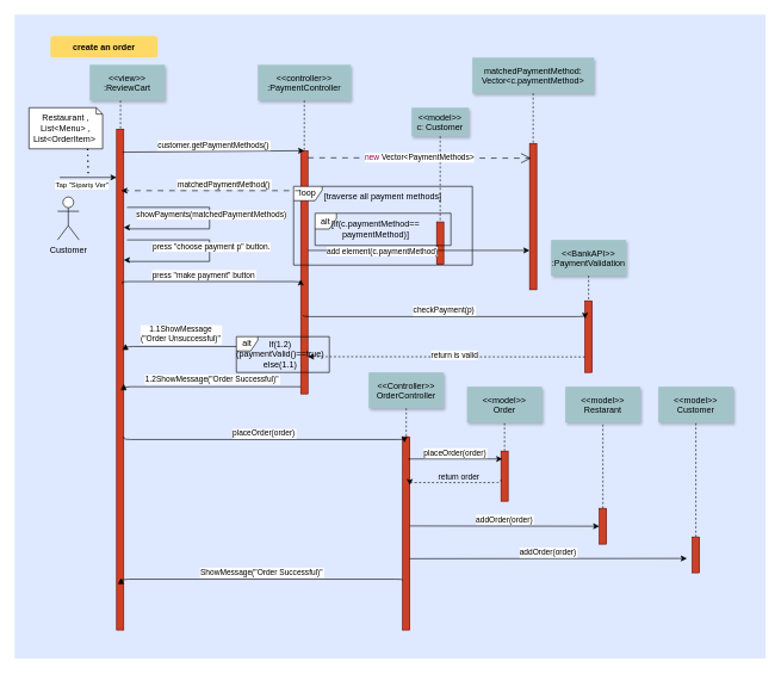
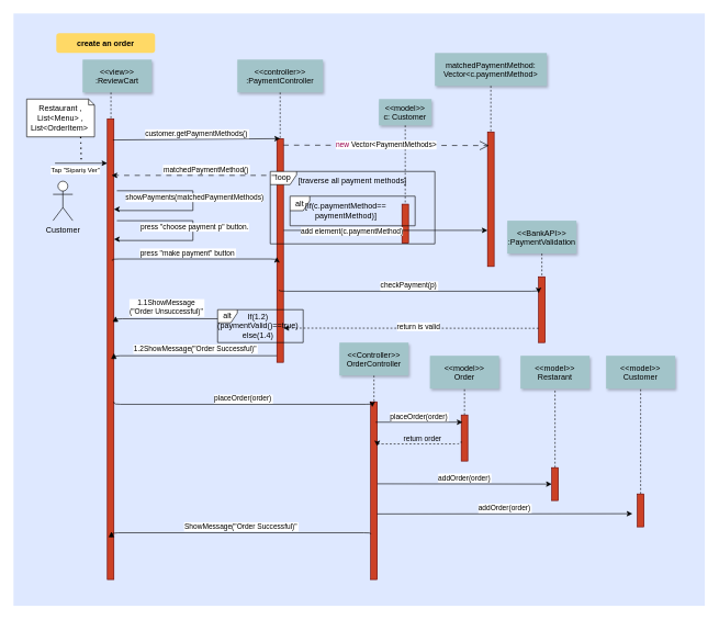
- <mxCell id="22" value="create an order" style="rounded=1;fontStyle=1;fillColor=#FFD966;strokeColor=none" vertex="1" parent="1"><mxGeometry x="70" y="50" width="150" height="30" as="geometry" /></mxCell>
+ <mxCell id="22" value="create an order" style="rounded=1;fontStyle=1;fillColor=#FFD966;strokeColor=none" vertex="1" parent="1"><mxGeometry x="85" y="50" width="150" height="30" as="geometry" /></mxCell>
- <mxCell id="38" value="If(1.2) (paymentValid()==true)&lt;div&gt;else(1.1)&lt;/div&gt;" style="text;html=1;align=center;verticalAlign=middle;whiteSpace=wrap;rounded=0;" vertex="1" parent="1"><mxGeometry x="330" y="480" width="122.5" height="30" as="geometry" /></mxCell>
+ <mxCell id="38" value="If(1.2) (paymentValid()==true)&lt;div&gt;else(1.4)&lt;/div&gt;" style="text;html=1;align=center;verticalAlign=middle;whiteSpace=wrap;rounded=0;" vertex="1" parent="1"><mxGeometry x="330" y="480" width="122.5" height="30" as="geometry" /></mxCell>
